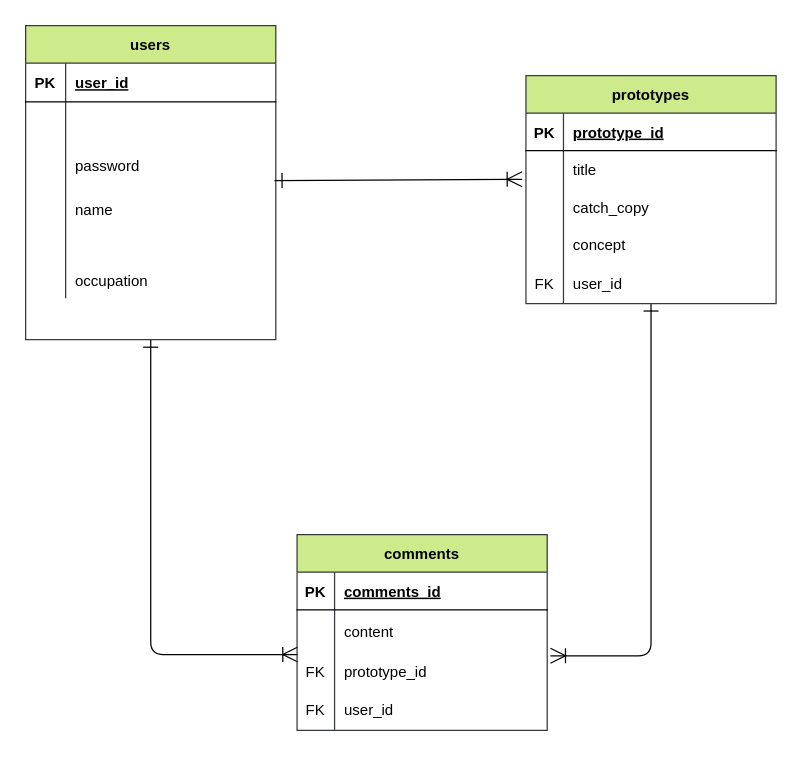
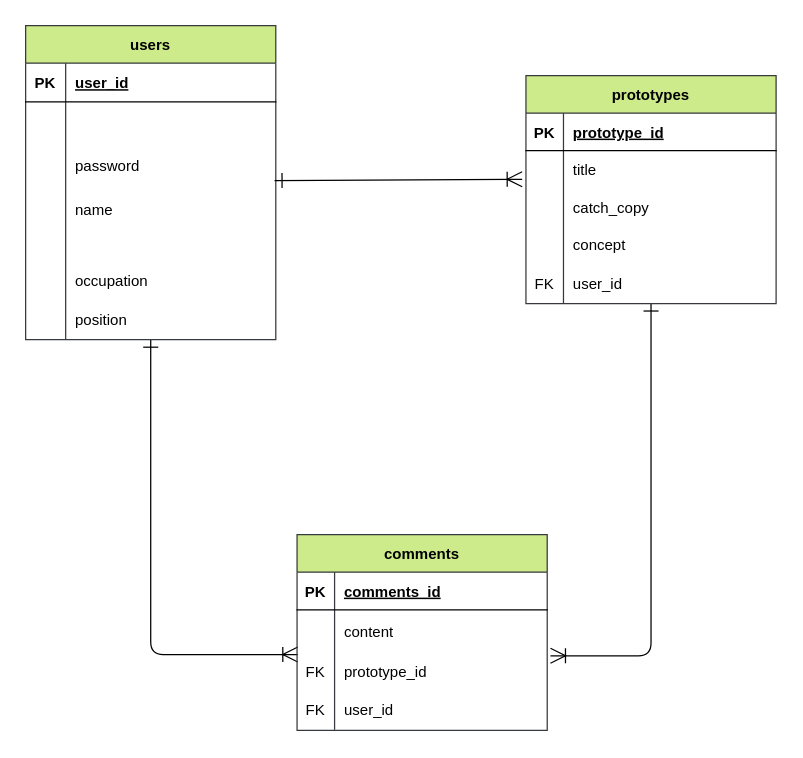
+ <mxCell id="22" value="position" style="shape=partialRectangle;connectable=0;fillColor=none;top=0;left=0;bottom=0;right=0;align=left;spacingLeft=6;overflow=hidden;shadow=0;labelBorderColor=none;sketch=0;fontColor=#000000;strokeColor=#000000;strokeWidth=1;" parent="20" vertex="1"><mxGeometry x="32" width="168" height="33" as="geometry"><mxRectangle width="168" height="33" as="alternateBounds" /></mxGeometry></mxCell>
